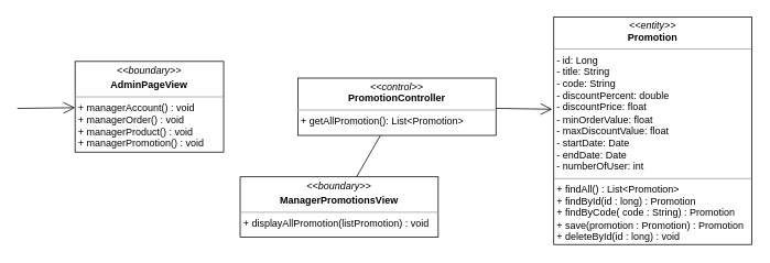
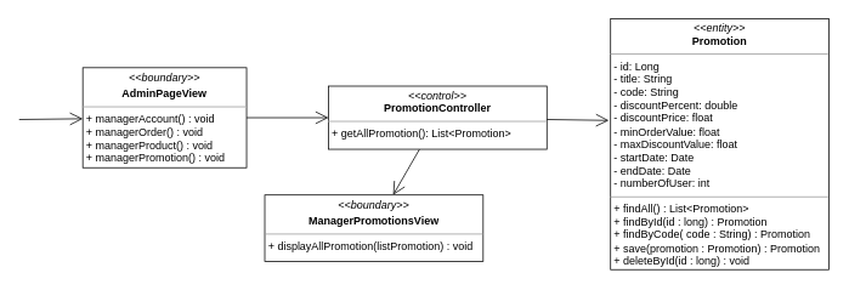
+ <mxCell id="8" value="" style="endArrow=open;endFill=1;endSize=12;html=1;" parent="1" source="7" target="4" edge="1"><mxGeometry width="160" relative="1" as="geometry"><mxPoint x="330" y="234" as="sourcePoint" /><mxPoint x="490" y="234" as="targetPoint" /></mxGeometry></mxCell>
- <mxCell id="3" value="" style="endArrow=none;endFill=1;endSize=12;html=1;" parent="1" source="4" target="2" edge="1"><mxGeometry width="160" relative="1" as="geometry"><mxPoint x="241" y="154" as="sourcePoint" /><mxPoint x="260" y="152.67" as="targetPoint" /></mxGeometry></mxCell>
+ <mxCell id="3" value="" style="endArrow=open;endFill=1;endSize=12;html=1;" parent="1" source="4" target="2" edge="1"><mxGeometry width="160" relative="1" as="geometry"><mxPoint x="241" y="154" as="sourcePoint" /><mxPoint x="260" y="152.67" as="targetPoint" /></mxGeometry></mxCell>
